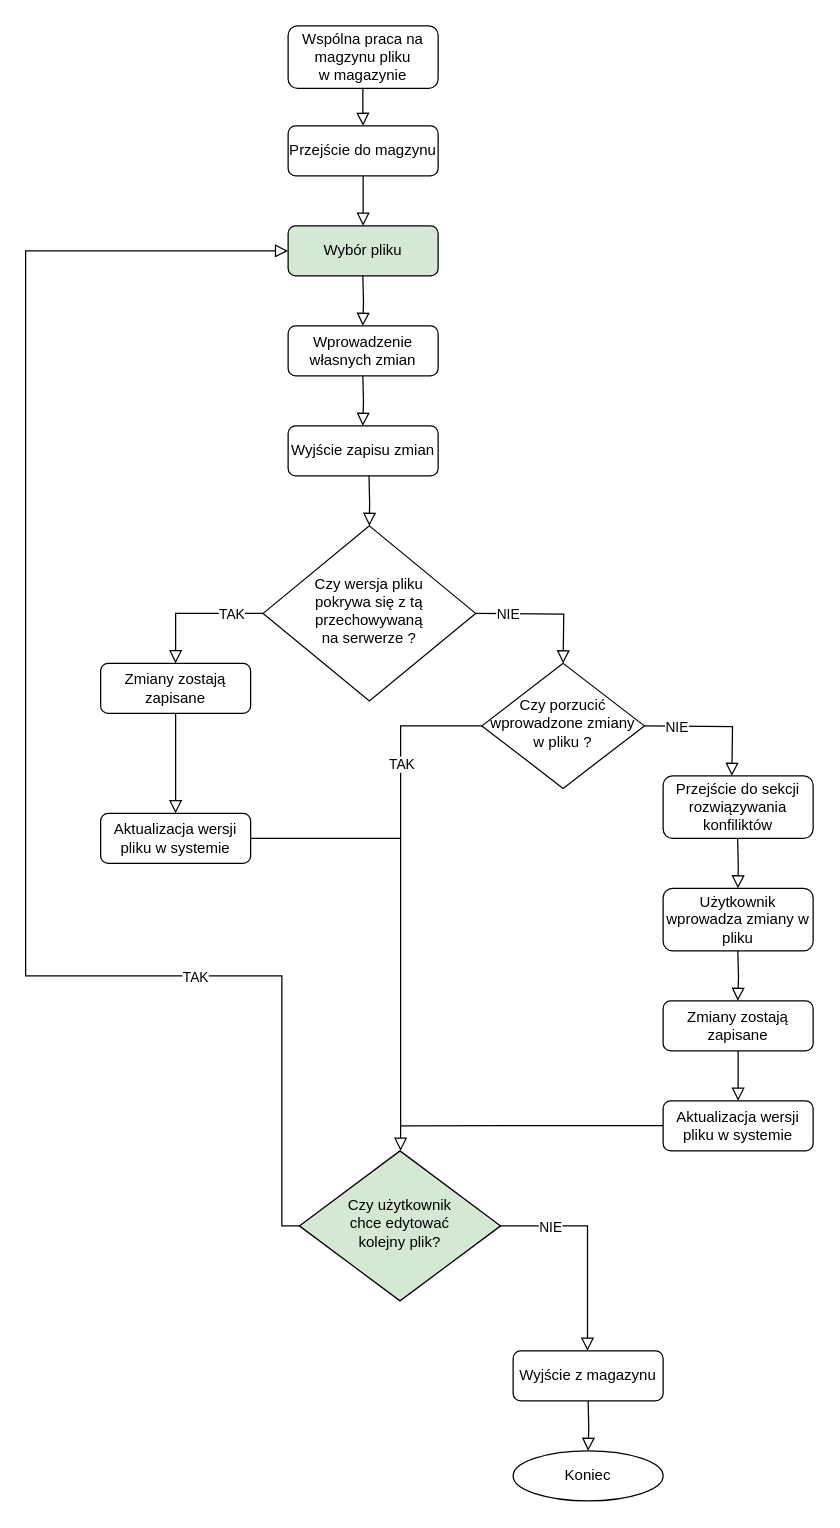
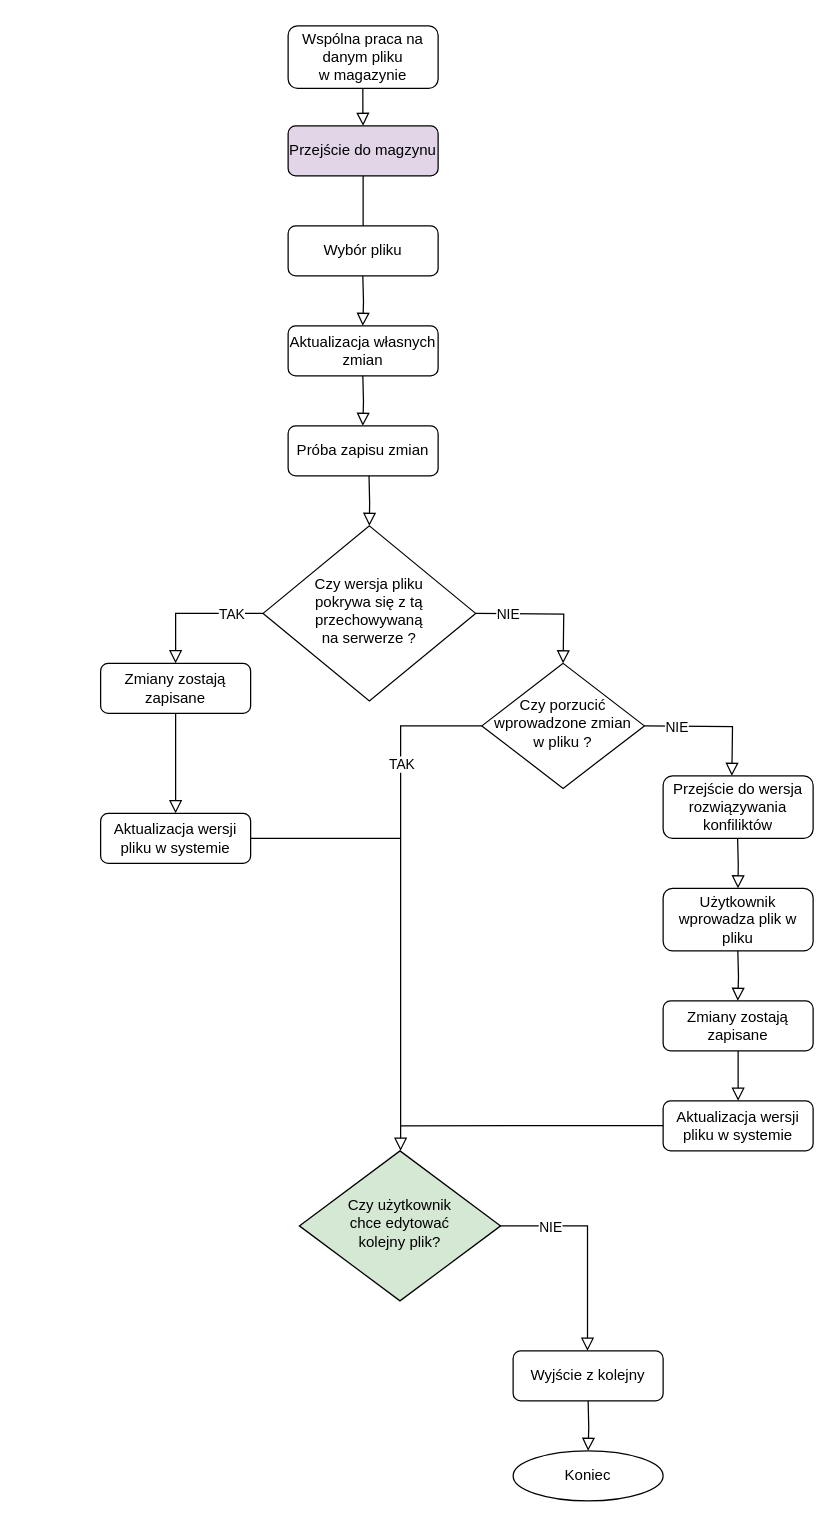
- <mxCell id="7" value="Wspólna praca na magzynu pliku &lt;br&gt;w magazynie" style="rounded=1;whiteSpace=wrap;html=1;fontSize=12;glass=0;strokeWidth=1;shadow=0;" parent="1" vertex="1"><mxGeometry x="230" y="20" width="120" height="50" as="geometry" /></mxCell>
+ <mxCell id="7" value="Wspólna praca na danym pliku &lt;br&gt;w magazynie" style="rounded=1;whiteSpace=wrap;html=1;fontSize=12;glass=0;strokeWidth=1;shadow=0;" parent="1" vertex="1"><mxGeometry x="230" y="20" width="120" height="50" as="geometry" /></mxCell>
- <mxCell id="6" value="Przejście do magzynu" style="rounded=1;whiteSpace=wrap;html=1;fontSize=12;glass=0;strokeWidth=1;shadow=0;" parent="1" vertex="1"><mxGeometry x="230" y="100" width="120" height="40" as="geometry" /></mxCell>
+ <mxCell id="6" value="Przejście do magzynu" style="rounded=1;whiteSpace=wrap;html=1;fontSize=12;glass=0;strokeWidth=1;shadow=0;fillColor=#e1d5e7;" parent="1" vertex="1"><mxGeometry x="230" y="100" width="120" height="40" as="geometry" /></mxCell>
- <mxCell id="10" value="" style="rounded=0;html=1;jettySize=auto;orthogonalLoop=1;fontSize=11;endArrow=block;endFill=0;endSize=8;strokeWidth=1;shadow=0;labelBackgroundColor=none;edgeStyle=orthogonalEdgeStyle;entryX=0.5;entryY=0;entryDx=0;entryDy=0;exitX=0.5;exitY=1;exitDx=0;exitDy=0;" parent="1" source="6" target="9" edge="1"><mxGeometry relative="1" as="geometry"><mxPoint x="299.76" y="80" as="sourcePoint" /><mxPoint x="300" y="110" as="targetPoint" /></mxGeometry></mxCell>
+ <mxCell id="10" value="" style="rounded=0;html=1;jettySize=auto;orthogonalLoop=1;fontSize=11;endArrow=none;endFill=0;endSize=8;strokeWidth=1;shadow=0;labelBackgroundColor=none;edgeStyle=orthogonalEdgeStyle;entryX=0.5;entryY=0;entryDx=0;entryDy=0;exitX=0.5;exitY=1;exitDx=0;exitDy=0;" parent="1" source="6" target="9" edge="1"><mxGeometry relative="1" as="geometry"><mxPoint x="299.76" y="80" as="sourcePoint" /><mxPoint x="300" y="110" as="targetPoint" /></mxGeometry></mxCell>
- <mxCell id="9" value="Wybór pliku" style="rounded=1;whiteSpace=wrap;html=1;fontSize=12;glass=0;strokeWidth=1;shadow=0;fillColor=#d5e8d4;" parent="1" vertex="1"><mxGeometry x="230" y="180" width="120" height="40" as="geometry" /></mxCell>
+ <mxCell id="9" value="Wybór pliku" style="rounded=1;whiteSpace=wrap;html=1;fontSize=12;glass=0;strokeWidth=1;shadow=0;" parent="1" vertex="1"><mxGeometry x="230" y="180" width="120" height="40" as="geometry" /></mxCell>
- <mxCell id="13" value="Wprowadzenie własnych zmian" style="rounded=1;whiteSpace=wrap;html=1;fontSize=12;glass=0;strokeWidth=1;shadow=0;" vertex="1" parent="1"><mxGeometry x="230" y="260" width="120" height="40" as="geometry" /></mxCell>
+ <mxCell id="13" value="Aktualizacja własnych zmian" style="rounded=1;whiteSpace=wrap;html=1;fontSize=12;glass=0;strokeWidth=1;shadow=0;" vertex="1" parent="1"><mxGeometry x="230" y="260" width="120" height="40" as="geometry" /></mxCell>
- <mxCell id="15" value="Wyjście zapisu zmian" style="rounded=1;whiteSpace=wrap;html=1;fontSize=12;glass=0;strokeWidth=1;shadow=0;" vertex="1" parent="1"><mxGeometry x="230" y="340" width="120" height="40" as="geometry" /></mxCell>
+ <mxCell id="15" value="Próba zapisu zmian" style="rounded=1;whiteSpace=wrap;html=1;fontSize=12;glass=0;strokeWidth=1;shadow=0;" vertex="1" parent="1"><mxGeometry x="230" y="340" width="120" height="40" as="geometry" /></mxCell>
- <mxCell id="19" value="Czy porzucić wprowadzone zmiany w pliku ?" style="rhombus;whiteSpace=wrap;html=1;shadow=0;fontFamily=Helvetica;fontSize=12;align=center;strokeWidth=1;spacing=6;spacingTop=-4;" vertex="1" parent="1"><mxGeometry x="385" y="530" width="130" height="100" as="geometry" /></mxCell>
+ <mxCell id="19" value="Czy porzucić wprowadzone zmian w pliku ?" style="rhombus;whiteSpace=wrap;html=1;shadow=0;fontFamily=Helvetica;fontSize=12;align=center;strokeWidth=1;spacing=6;spacingTop=-4;" vertex="1" parent="1"><mxGeometry x="385" y="530" width="130" height="100" as="geometry" /></mxCell>
- <mxCell id="35" value="" style="rounded=0;html=1;jettySize=auto;orthogonalLoop=1;fontSize=11;endArrow=block;endFill=0;endSize=8;strokeWidth=1;shadow=0;labelBackgroundColor=none;edgeStyle=orthogonalEdgeStyle;exitX=0;exitY=0.5;exitDx=0;exitDy=0;entryX=0;entryY=0.5;entryDx=0;entryDy=0;" edge="1" parent="1" source="32" target="9"><mxGeometry x="-1" y="-85" relative="1" as="geometry"><mxPoint x="25" y="-60" as="offset" /><mxPoint x="155" y="960" as="targetPoint" /><mxPoint x="225" y="850" as="sourcePoint" /><Array as="points"><mxPoint x="225" y="980" /><mxPoint x="225" y="780" /><mxPoint x="20" y="780" /><mxPoint x="20" y="200" /></Array></mxGeometry></mxCell>
- <mxCell id="36" value="TAK" style="edgeLabel;html=1;align=center;verticalAlign=middle;resizable=0;points=[];" vertex="1" connectable="0" parent="35"><mxGeometry x="-0.532" relative="1" as="geometry"><mxPoint as="offset" /></mxGeometry></mxCell>
- <mxCell id="5" value="Przejście do sekcji rozwiązywania konfiliktów" style="rounded=1;whiteSpace=wrap;html=1;fontSize=12;glass=0;strokeWidth=1;shadow=0;" parent="1" vertex="1"><mxGeometry x="530" y="620" width="120" height="50" as="geometry" /></mxCell>
+ <mxCell id="5" value="Przejście do wersja rozwiązywania konfiliktów" style="rounded=1;whiteSpace=wrap;html=1;fontSize=12;glass=0;strokeWidth=1;shadow=0;" parent="1" vertex="1"><mxGeometry x="530" y="620" width="120" height="50" as="geometry" /></mxCell>
- <mxCell id="26" value="Użytkownik wprowadza zmiany w pliku" style="rounded=1;whiteSpace=wrap;html=1;fontSize=12;glass=0;strokeWidth=1;shadow=0;" vertex="1" parent="1"><mxGeometry x="530" y="710" width="120" height="50" as="geometry" /></mxCell>
+ <mxCell id="26" value="Użytkownik wprowadza plik w pliku" style="rounded=1;whiteSpace=wrap;html=1;fontSize=12;glass=0;strokeWidth=1;shadow=0;" vertex="1" parent="1"><mxGeometry x="530" y="710" width="120" height="50" as="geometry" /></mxCell>
- <mxCell id="38" value="Wyjście z magazynu" style="rounded=1;whiteSpace=wrap;html=1;fontSize=12;glass=0;strokeWidth=1;shadow=0;" vertex="1" parent="1"><mxGeometry x="410" y="1080" width="120" height="40" as="geometry" /></mxCell>
+ <mxCell id="38" value="Wyjście z kolejny" style="rounded=1;whiteSpace=wrap;html=1;fontSize=12;glass=0;strokeWidth=1;shadow=0;" vertex="1" parent="1"><mxGeometry x="410" y="1080" width="120" height="40" as="geometry" /></mxCell>
